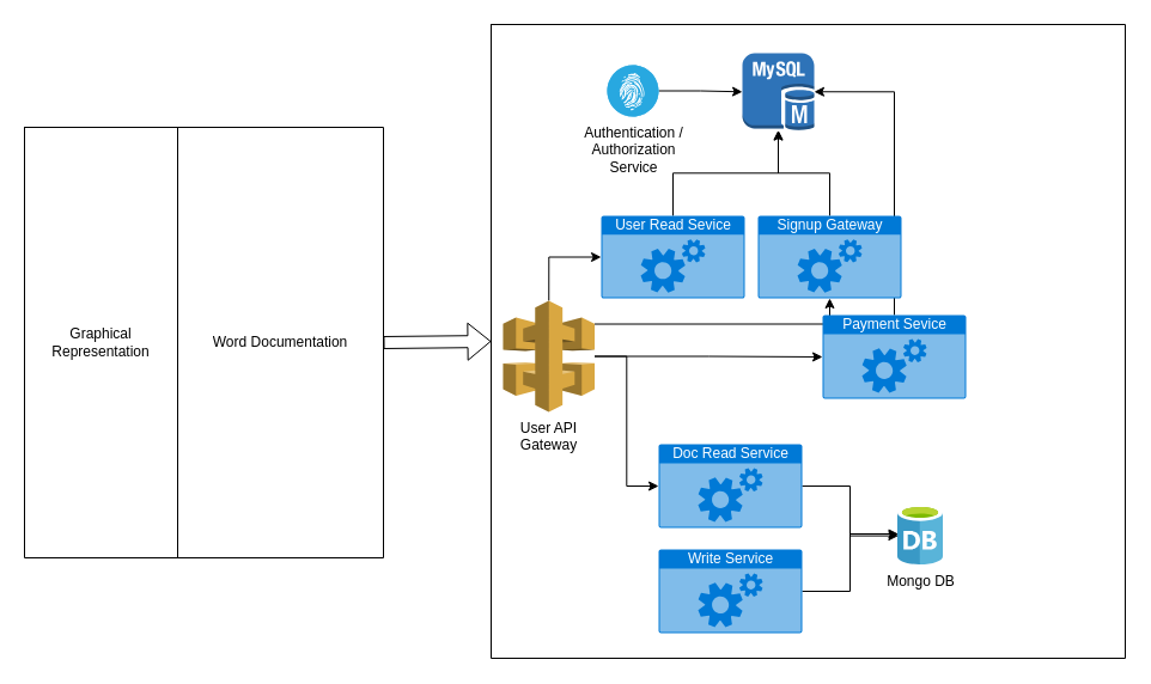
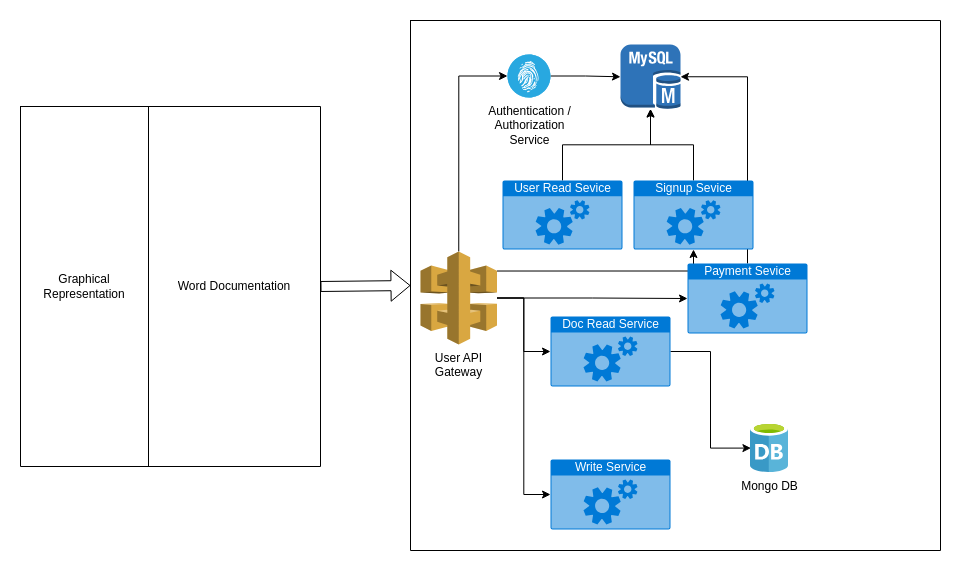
+ <mxCell id="10" style="edgeStyle=orthogonalEdgeStyle;rounded=0;orthogonalLoop=1;jettySize=auto;html=1;entryX=0;entryY=0.5;entryDx=0;entryDy=0;entryPerimeter=0;exitX=0.5;exitY=0;exitDx=0;exitDy=0;exitPerimeter=0;" edge="1" parent="1" source="16" target="23"><mxGeometry relative="1" as="geometry" /></mxCell>
- <mxCell id="30" value="Signup Gateway" style="html=1;strokeColor=none;fillColor=#0079D6;labelPosition=center;verticalLabelPosition=middle;verticalAlign=top;align=center;fontSize=12;outlineConnect=0;spacingTop=-6;fontColor=#FFFFFF;sketch=0;shape=mxgraph.sitemap.services;" vertex="1" parent="1"><mxGeometry x="633" y="180" width="120" height="69" as="geometry" /></mxCell>
+ <mxCell id="30" value="Signup Sevice" style="html=1;strokeColor=none;fillColor=#0079D6;labelPosition=center;verticalLabelPosition=middle;verticalAlign=top;align=center;fontSize=12;outlineConnect=0;spacingTop=-6;fontColor=#FFFFFF;sketch=0;shape=mxgraph.sitemap.services;" vertex="1" parent="1"><mxGeometry x="633" y="180" width="120" height="69" as="geometry" /></mxCell>
- <mxCell id="14" style="edgeStyle=orthogonalEdgeStyle;rounded=0;orthogonalLoop=1;jettySize=auto;html=1;entryX=0;entryY=0.5;entryDx=0;entryDy=0;entryPerimeter=0;exitX=0.5;exitY=0;exitDx=0;exitDy=0;exitPerimeter=0;" edge="1" parent="1" source="16" target="28"><mxGeometry relative="1" as="geometry" /></mxCell>
- <mxCell id="18" value="Doc Read Service" style="html=1;strokeColor=none;fillColor=#0079D6;labelPosition=center;verticalLabelPosition=middle;verticalAlign=top;align=center;fontSize=12;outlineConnect=0;spacingTop=-6;fontColor=#FFFFFF;sketch=0;shape=mxgraph.sitemap.services;" vertex="1" parent="1"><mxGeometry x="550" y="371" width="120" height="70" as="geometry" /></mxCell>
+ <mxCell id="18" value="Doc Read Service" style="html=1;strokeColor=none;fillColor=#0079D6;labelPosition=center;verticalLabelPosition=middle;verticalAlign=top;align=center;fontSize=12;outlineConnect=0;spacingTop=-6;fontColor=#FFFFFF;sketch=0;shape=mxgraph.sitemap.services;" vertex="1" parent="1"><mxGeometry x="550" y="316" width="120" height="70" as="geometry" /></mxCell>
+ <mxCell id="12" style="edgeStyle=orthogonalEdgeStyle;rounded=0;orthogonalLoop=1;jettySize=auto;html=1;entryX=0;entryY=0.5;entryDx=0;entryDy=0;entryPerimeter=0;" edge="1" parent="1" source="16" target="20"><mxGeometry relative="1" as="geometry" /></mxCell>
- <mxCell id="19" style="edgeStyle=orthogonalEdgeStyle;rounded=0;orthogonalLoop=1;jettySize=auto;html=1;entryX=0.011;entryY=0.48;entryDx=0;entryDy=0;entryPerimeter=0;" edge="1" parent="1" source="20" target="21"><mxGeometry relative="1" as="geometry" /></mxCell>
